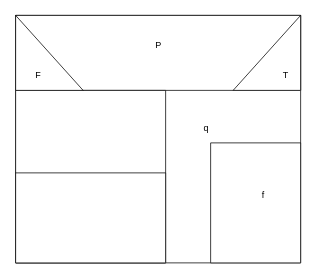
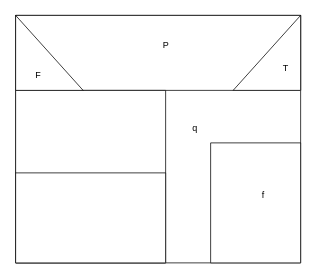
- <mxCell id="10" value="P" style="text;html=1;resizable=0;autosize=1;align=center;verticalAlign=middle;points=[];fillColor=none;strokeColor=none;rounded=0;" vertex="1" parent="1"><mxGeometry x="200" y="50" width="20" height="20" as="geometry" /></mxCell>
+ <mxCell id="10" value="P" style="text;html=1;resizable=0;autosize=1;align=center;verticalAlign=middle;points=[];fillColor=none;strokeColor=none;rounded=0;" vertex="1" parent="1"><mxGeometry x="210" y="50" width="20" height="20" as="geometry" /></mxCell>
- <mxCell id="12" value="T" style="text;html=1;resizable=0;autosize=1;align=center;verticalAlign=middle;points=[];fillColor=none;strokeColor=none;rounded=0;" vertex="1" parent="1"><mxGeometry x="370" y="90" width="20" height="20" as="geometry" /></mxCell>
+ <mxCell id="12" value="T" style="text;html=1;resizable=0;autosize=1;align=center;verticalAlign=middle;points=[];fillColor=none;strokeColor=none;rounded=0;" vertex="1" parent="1"><mxGeometry x="370" y="80" width="20" height="20" as="geometry" /></mxCell>
- <mxCell id="8" value="q" style="text;html=1;resizable=0;autosize=1;align=center;verticalAlign=middle;points=[];fillColor=none;strokeColor=none;rounded=0;" vertex="1" parent="1"><mxGeometry x="264" y="160" width="20" height="20" as="geometry" /></mxCell>
+ <mxCell id="8" value="q" style="text;html=1;resizable=0;autosize=1;align=center;verticalAlign=middle;points=[];fillColor=none;strokeColor=none;rounded=0;" vertex="1" parent="1"><mxGeometry x="249" y="160" width="20" height="20" as="geometry" /></mxCell>
